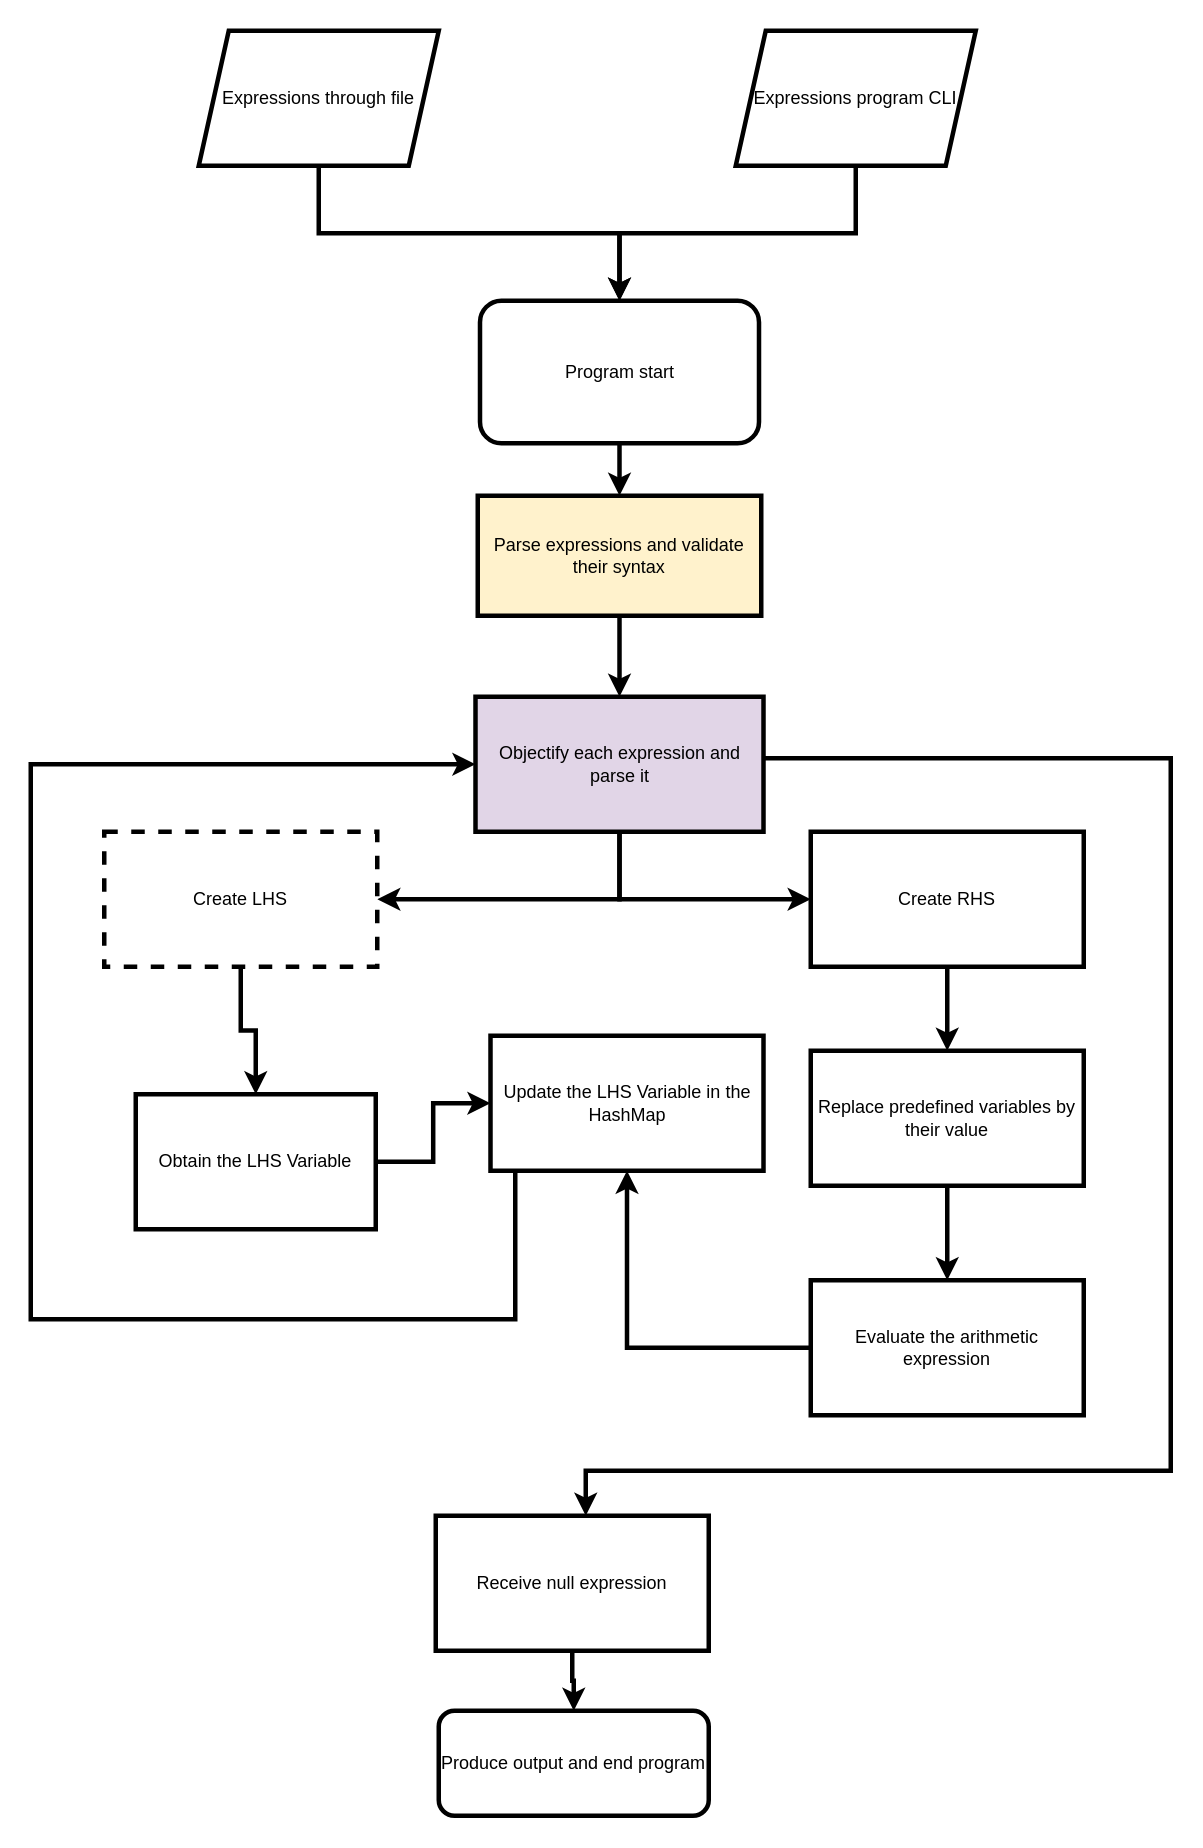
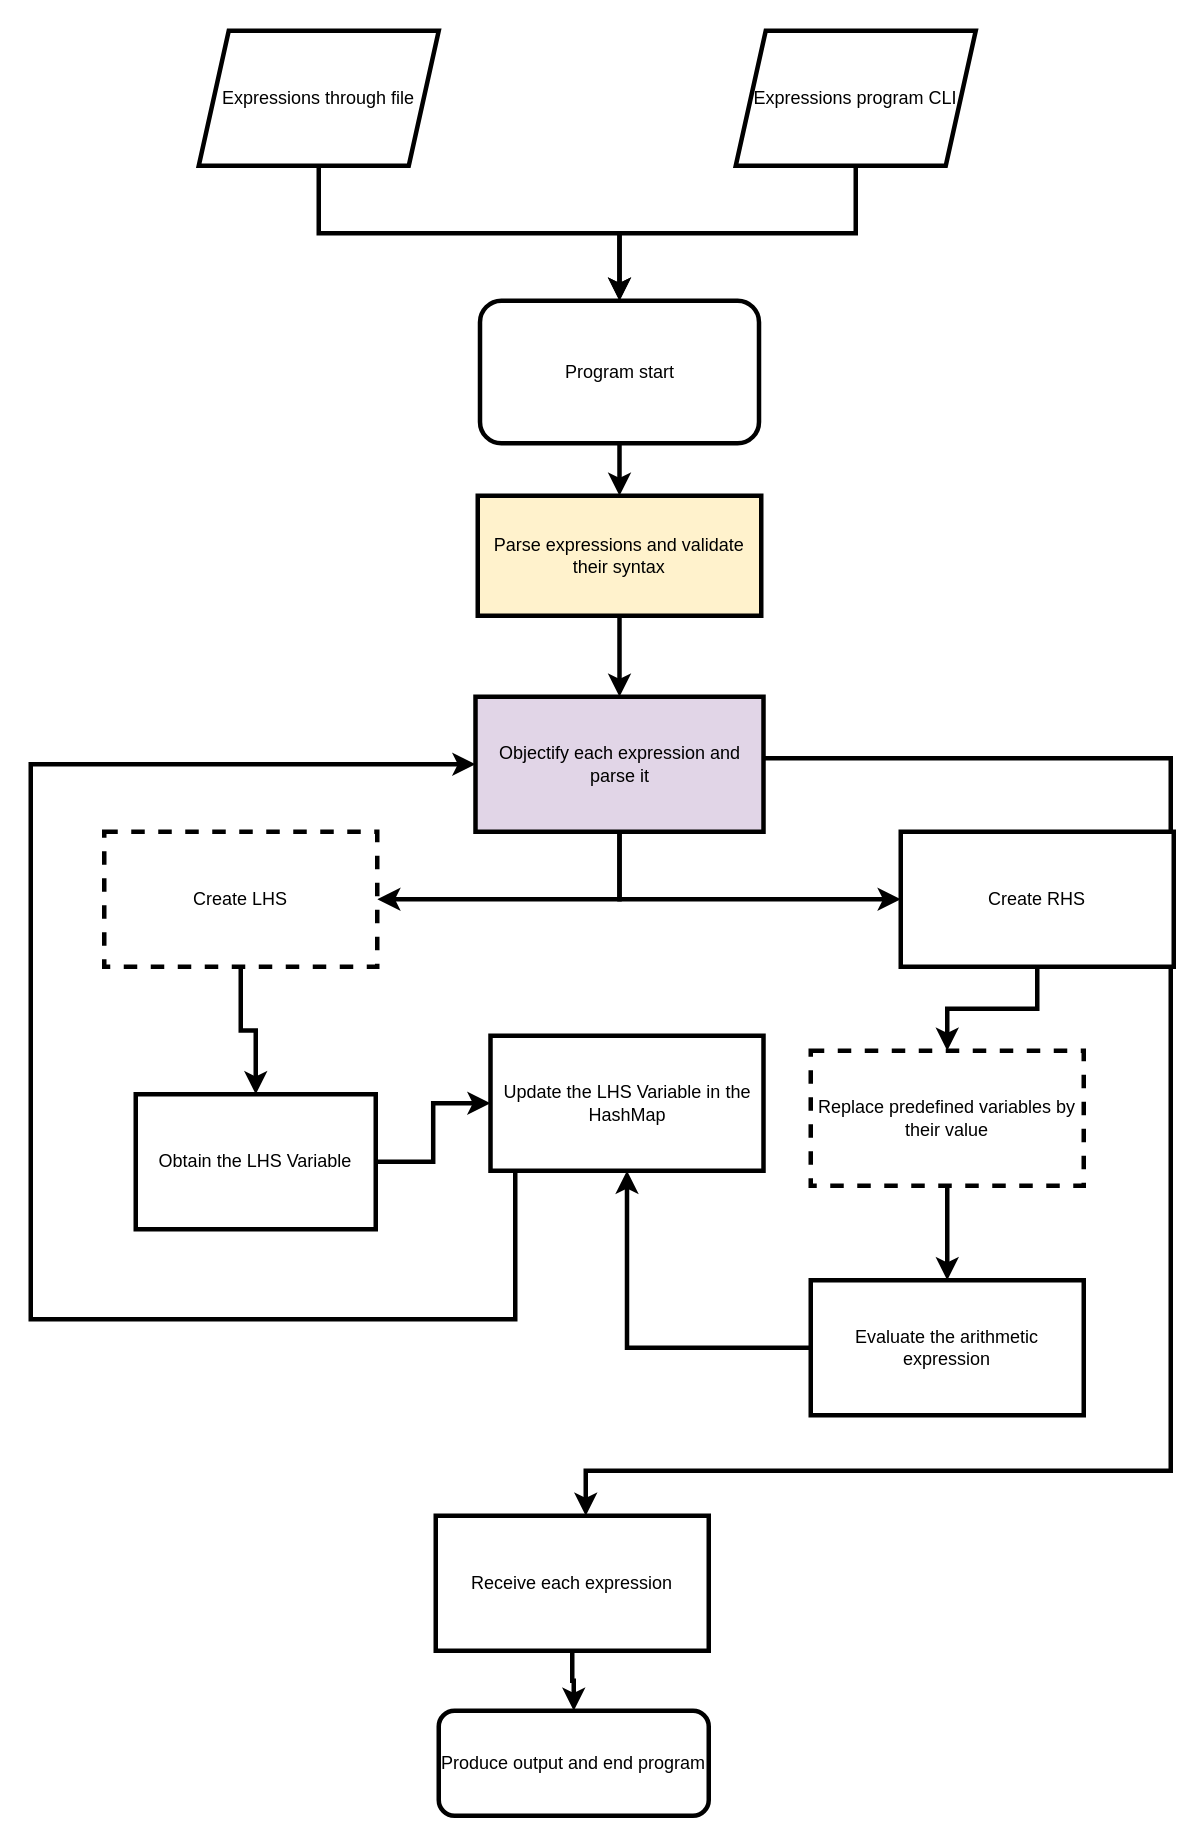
- <mxCell id="15" value="Create RHS" style="rounded=0;whiteSpace=wrap;html=1;strokeWidth=3;" vertex="1" parent="1"><mxGeometry x="540" y="554" width="182" height="90" as="geometry" /></mxCell>
+ <mxCell id="15" value="Create RHS" style="rounded=0;whiteSpace=wrap;html=1;strokeWidth=3;" vertex="1" parent="1"><mxGeometry x="600" y="554" width="182" height="90" as="geometry" /></mxCell>
- <mxCell id="19" value="Replace predefined variables by their value" style="rounded=0;whiteSpace=wrap;html=1;strokeWidth=3;" vertex="1" parent="1"><mxGeometry x="540" y="700" width="182" height="90" as="geometry" /></mxCell>
+ <mxCell id="19" value="Replace predefined variables by their value" style="rounded=0;whiteSpace=wrap;html=1;strokeWidth=3;dashed=1;" vertex="1" parent="1"><mxGeometry x="540" y="700" width="182" height="90" as="geometry" /></mxCell>
- <mxCell id="27" value="Receive null expression" style="rounded=0;whiteSpace=wrap;html=1;strokeWidth=3;" vertex="1" parent="1"><mxGeometry x="290" y="1010" width="182" height="90" as="geometry" /></mxCell>
+ <mxCell id="27" value="Receive each expression" style="rounded=0;whiteSpace=wrap;html=1;strokeWidth=3;" vertex="1" parent="1"><mxGeometry x="290" y="1010" width="182" height="90" as="geometry" /></mxCell>
